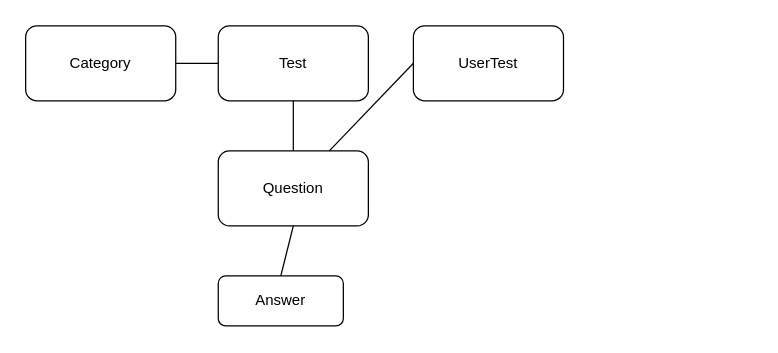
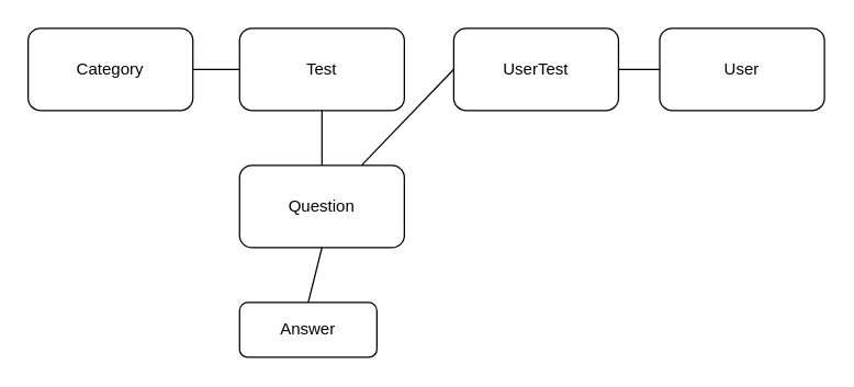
+ <mxCell id="10" value="" style="endArrow=none;html=1;entryX=0;entryY=0.5;entryDx=0;entryDy=0;exitX=1;exitY=0.5;exitDx=0;exitDy=0;" parent="1" source="3" target="4" edge="1"><mxGeometry width="50" height="50" relative="1" as="geometry"><mxPoint x="420" y="100" as="sourcePoint" /><mxPoint x="470" y="50" as="targetPoint" /></mxGeometry></mxCell>
+ <mxCell id="4" value="User" style="rounded=1;whiteSpace=wrap;html=1;" parent="1" vertex="1"><mxGeometry x="480" y="20" width="120" height="60" as="geometry" /></mxCell>
